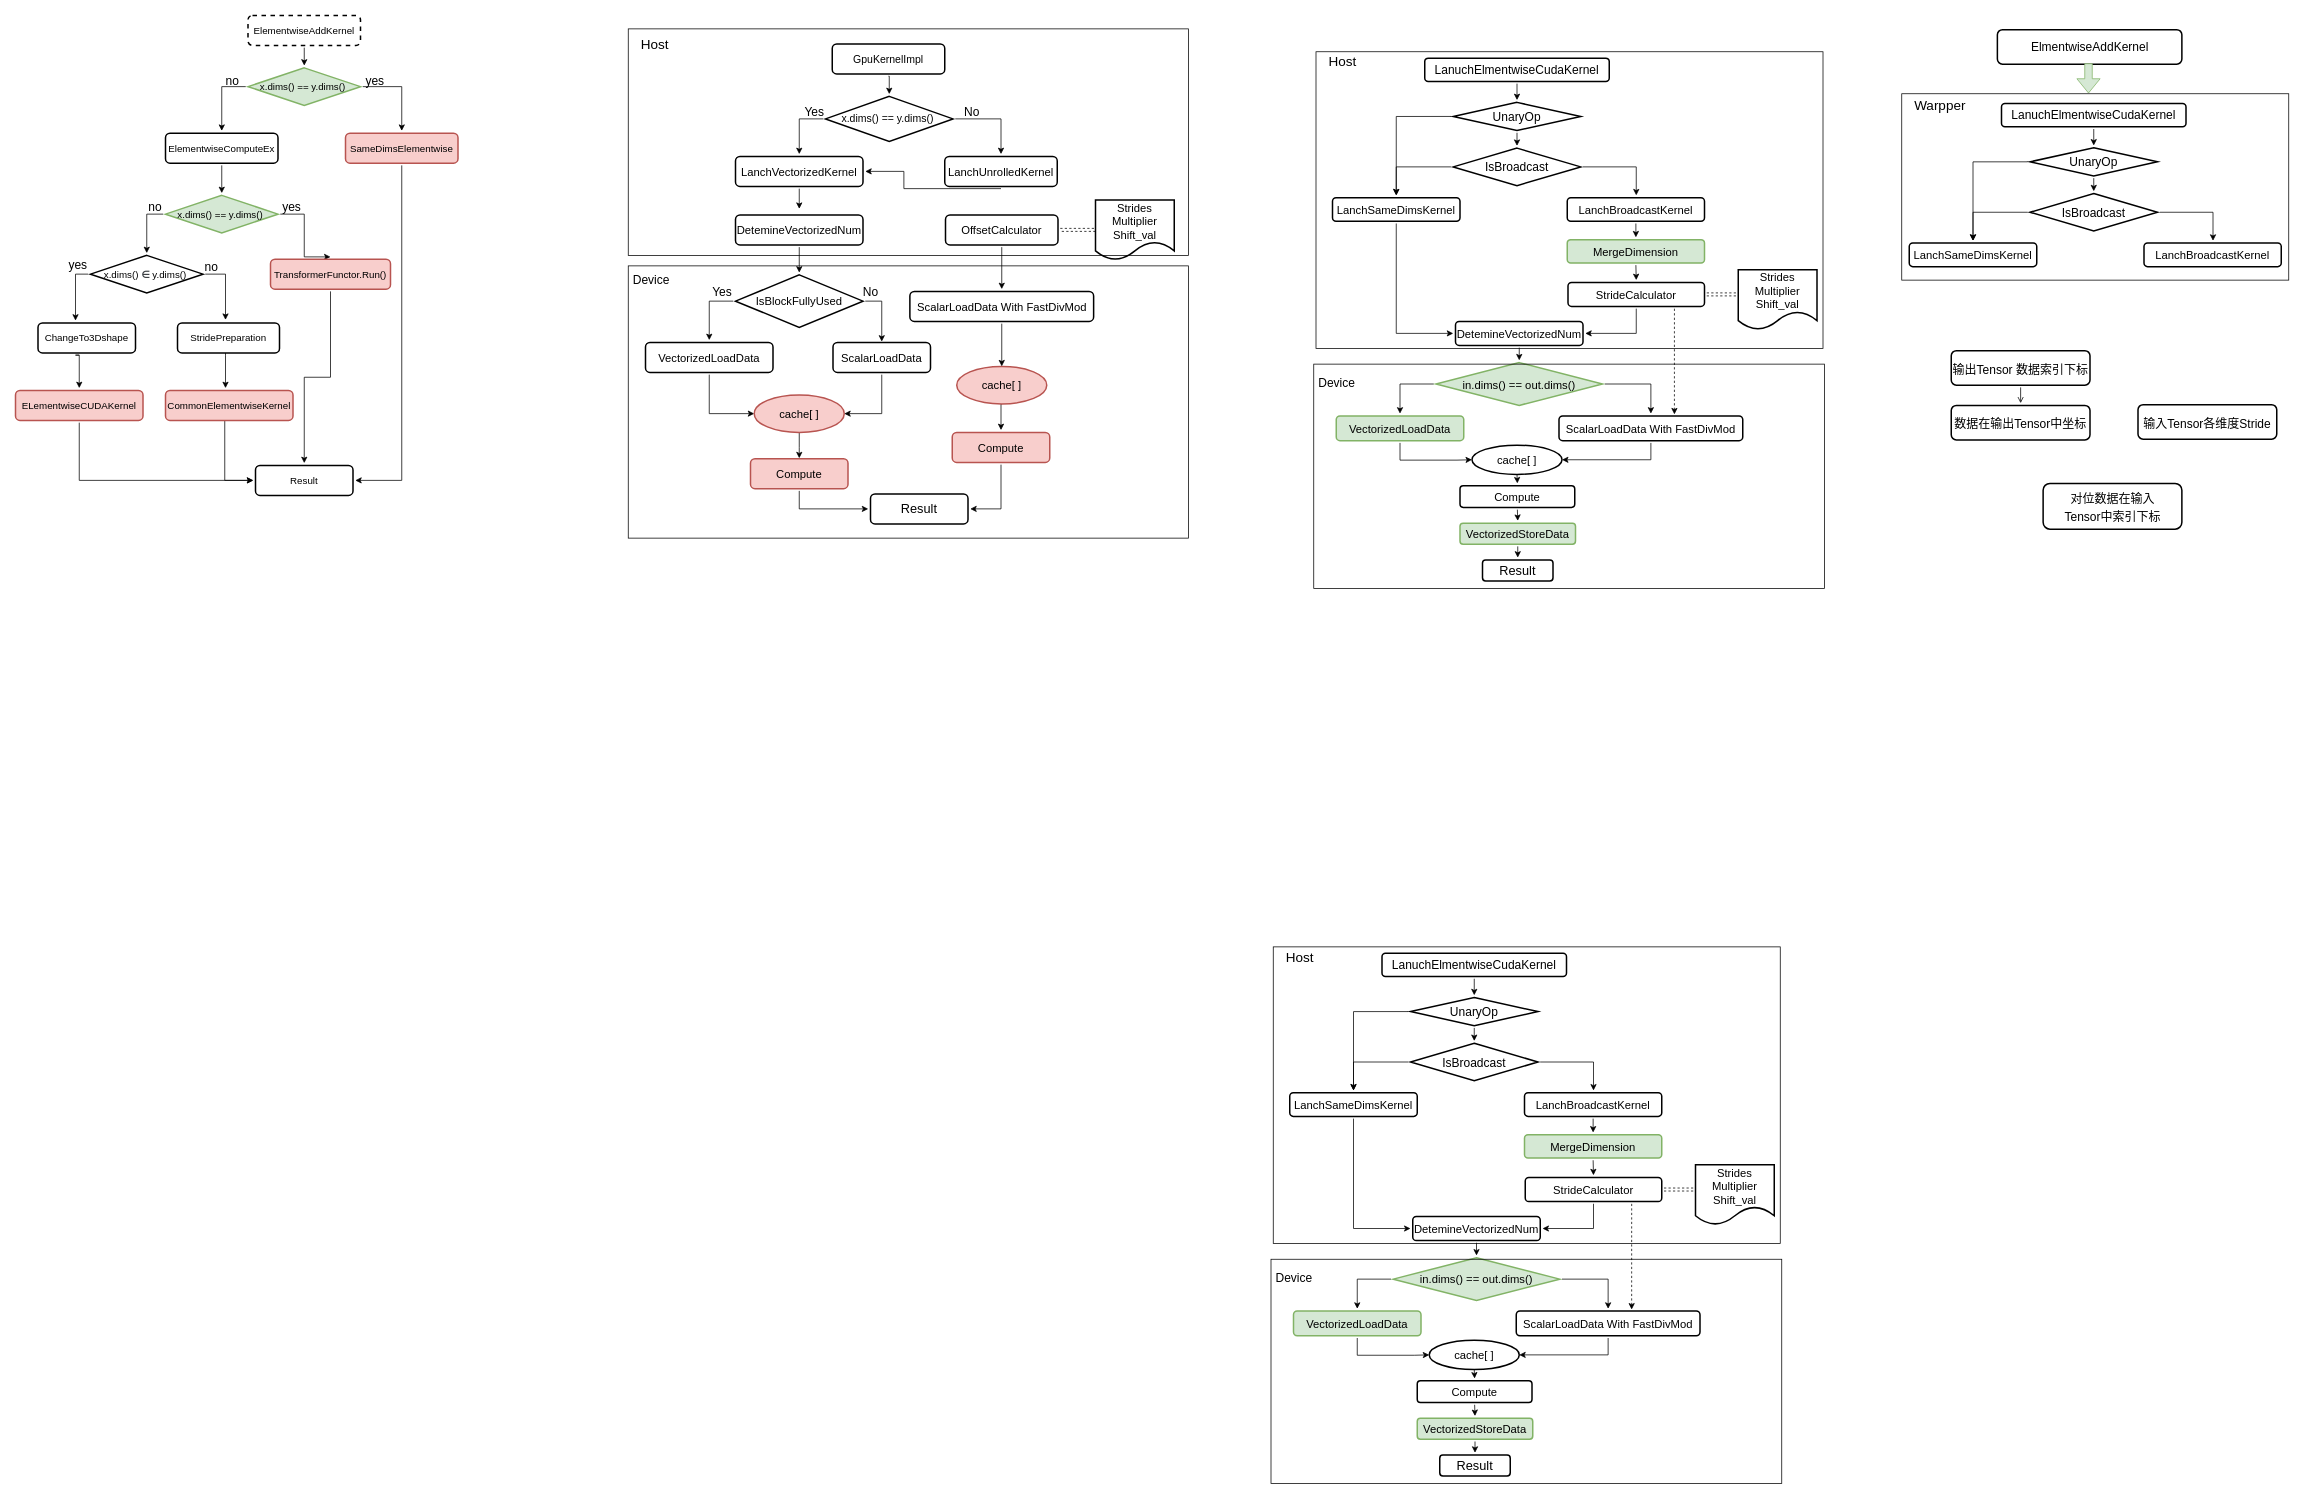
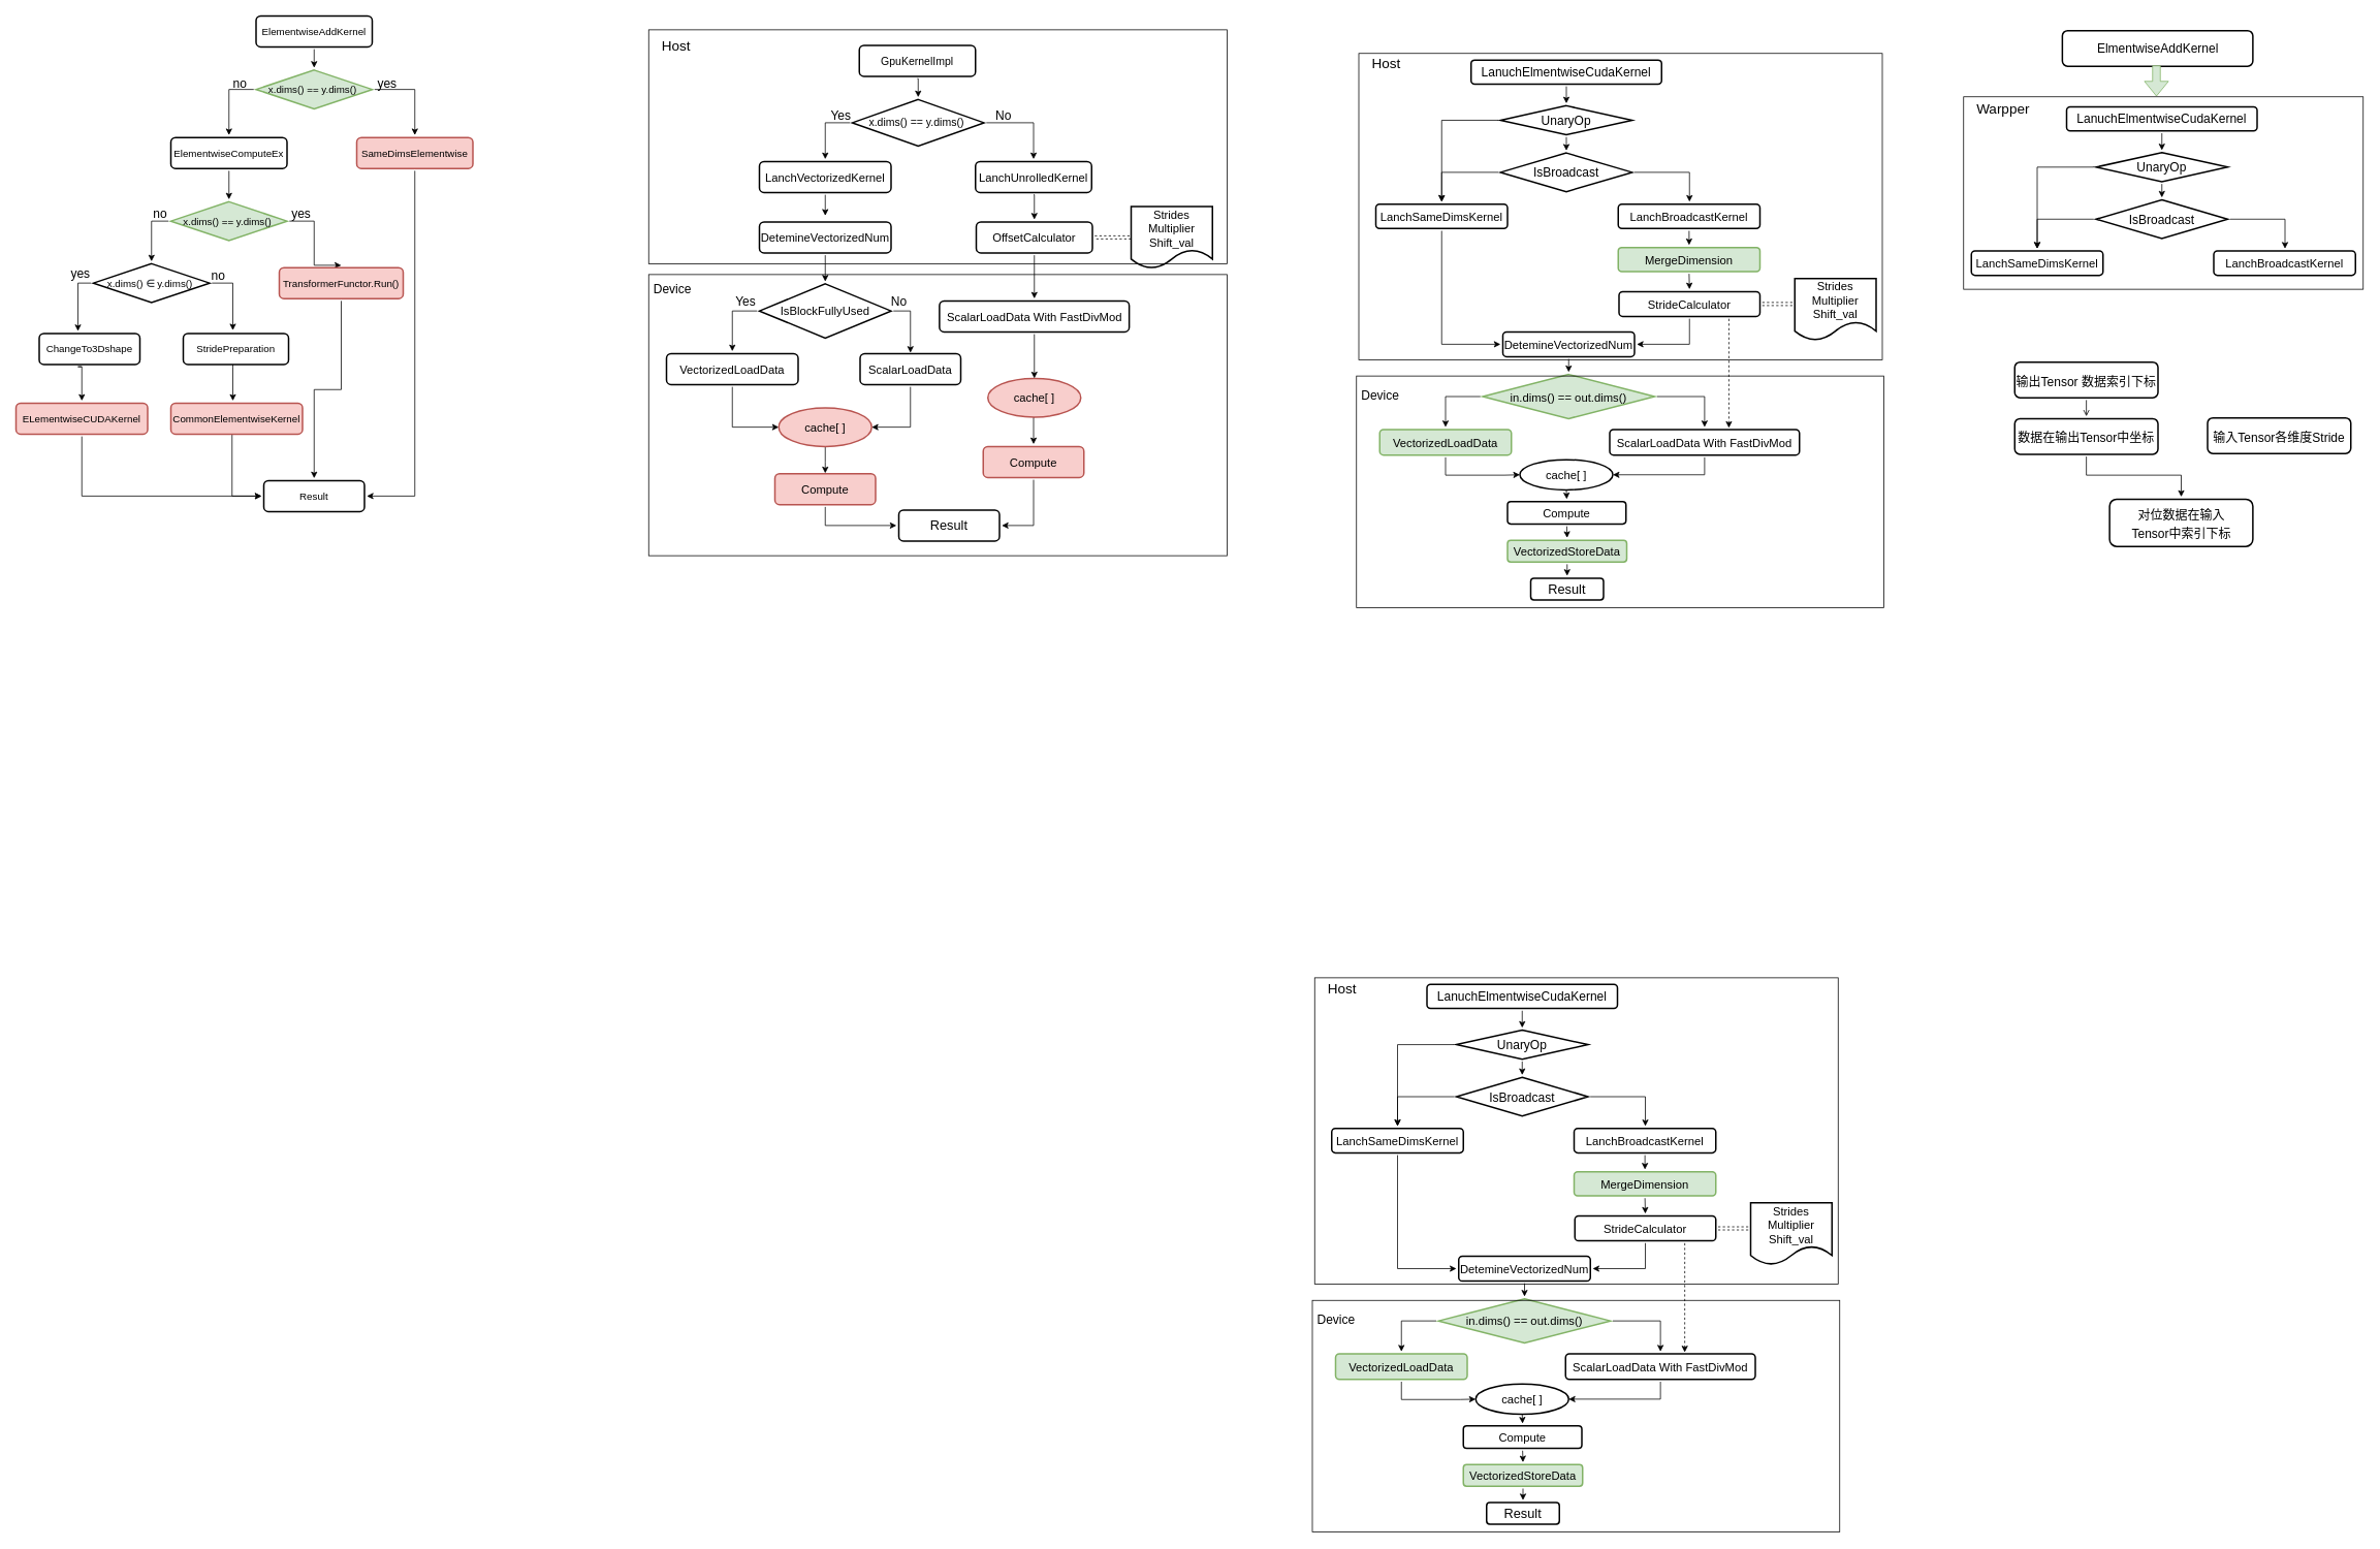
- <mxCell id="3" value="&lt;p style=&quot;margin: 0px ; font-stretch: normal ; font-size: 13px ; line-height: normal&quot;&gt;ElementwiseAddKernel&lt;/p&gt;" style="rounded=1;whiteSpace=wrap;html=1;strokeWidth=2;perimeterSpacing=3;dashed=1;" vertex="1" parent="1"><mxGeometry x="330" y="20" width="150" height="40" as="geometry" /></mxCell>
+ <mxCell id="3" value="&lt;p style=&quot;margin: 0px ; font-stretch: normal ; font-size: 13px ; line-height: normal&quot;&gt;ElementwiseAddKernel&lt;/p&gt;" style="rounded=1;whiteSpace=wrap;html=1;strokeWidth=2;perimeterSpacing=3;" vertex="1" parent="1"><mxGeometry x="330" y="20" width="150" height="40" as="geometry" /></mxCell>
- <mxCell id="33" style="edgeStyle=orthogonalEdgeStyle;rounded=0;orthogonalLoop=1;jettySize=auto;html=1;exitX=0.5;exitY=1;exitDx=0;exitDy=0;fontSize=14;" edge="1" parent="1" source="34" target="36"><mxGeometry relative="1" as="geometry" /></mxCell>
+ <mxCell id="33" style="edgeStyle=orthogonalEdgeStyle;rounded=0;orthogonalLoop=1;jettySize=auto;html=1;exitX=0.5;exitY=1;exitDx=0;exitDy=0;entryX=0.5;entryY=0;entryDx=0;entryDy=0;fontSize=14;" edge="1" parent="1" source="34" target="53"><mxGeometry relative="1" as="geometry" /></mxCell>
+ <mxCell id="125" style="edgeStyle=orthogonalEdgeStyle;rounded=0;orthogonalLoop=1;jettySize=auto;html=1;exitX=0.5;exitY=1;exitDx=0;exitDy=0;fontSize=16;" edge="1" parent="1" source="126" target="127"><mxGeometry relative="1" as="geometry"><Array as="points"><mxPoint x="2694" y="613" /><mxPoint x="2816" y="613" /></Array></mxGeometry></mxCell>
